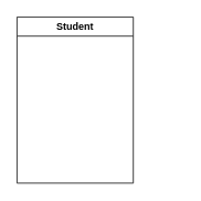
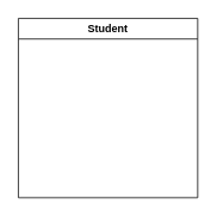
- <mxCell id="2" value="Student" style="swimlane;" vertex="1" parent="1"><mxGeometry x="20" y="20" width="140" height="200" as="geometry" /></mxCell>
+ <mxCell id="2" value="Student" style="swimlane;" vertex="1" parent="1"><mxGeometry x="20" y="20" width="200" height="200" as="geometry" /></mxCell>
